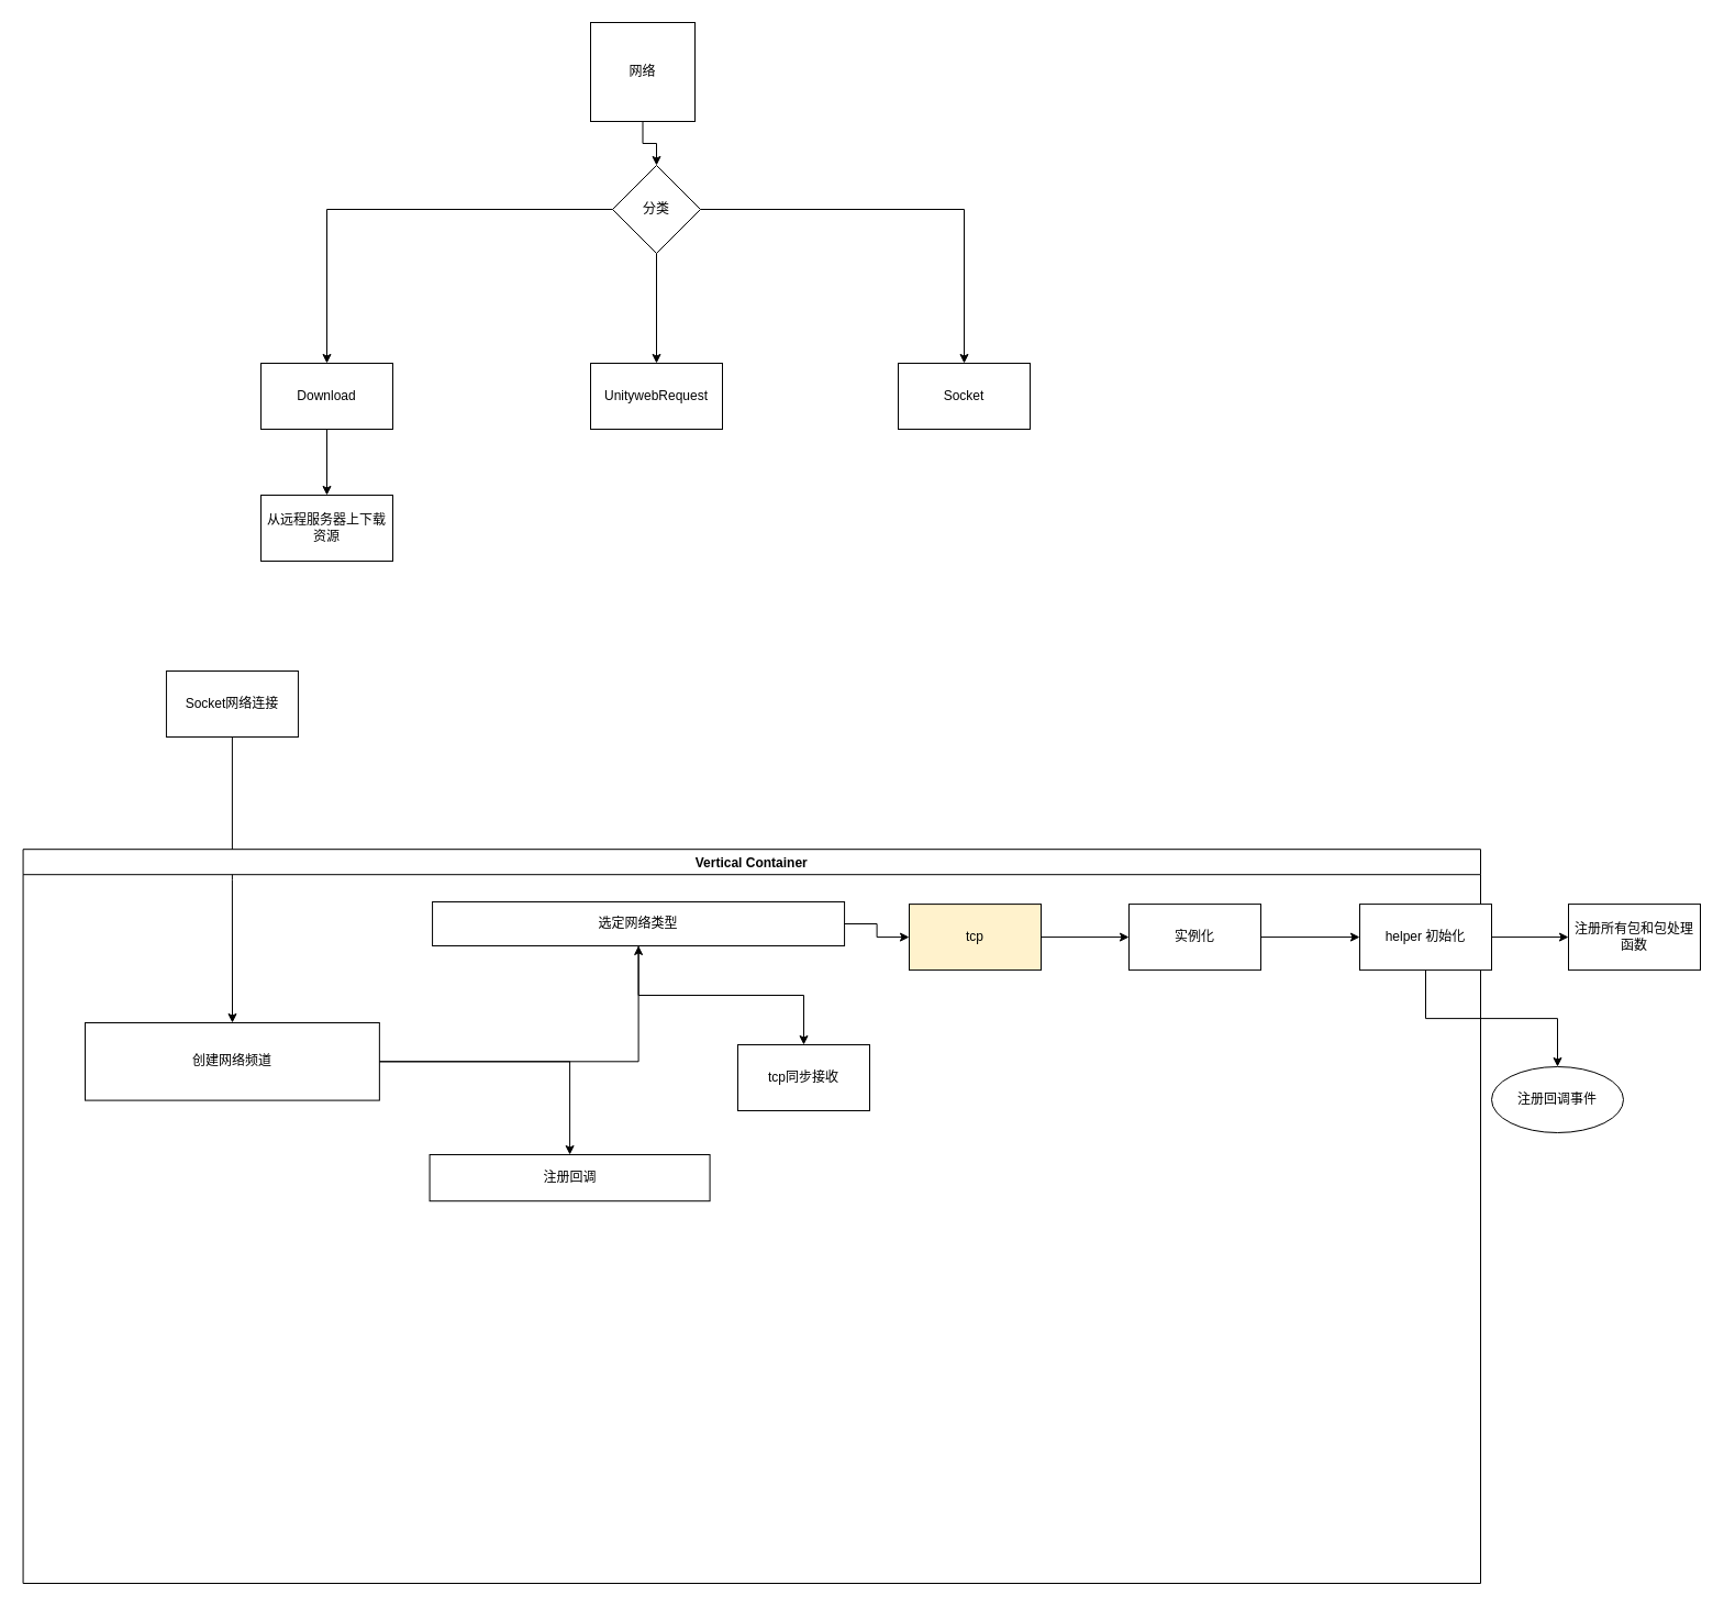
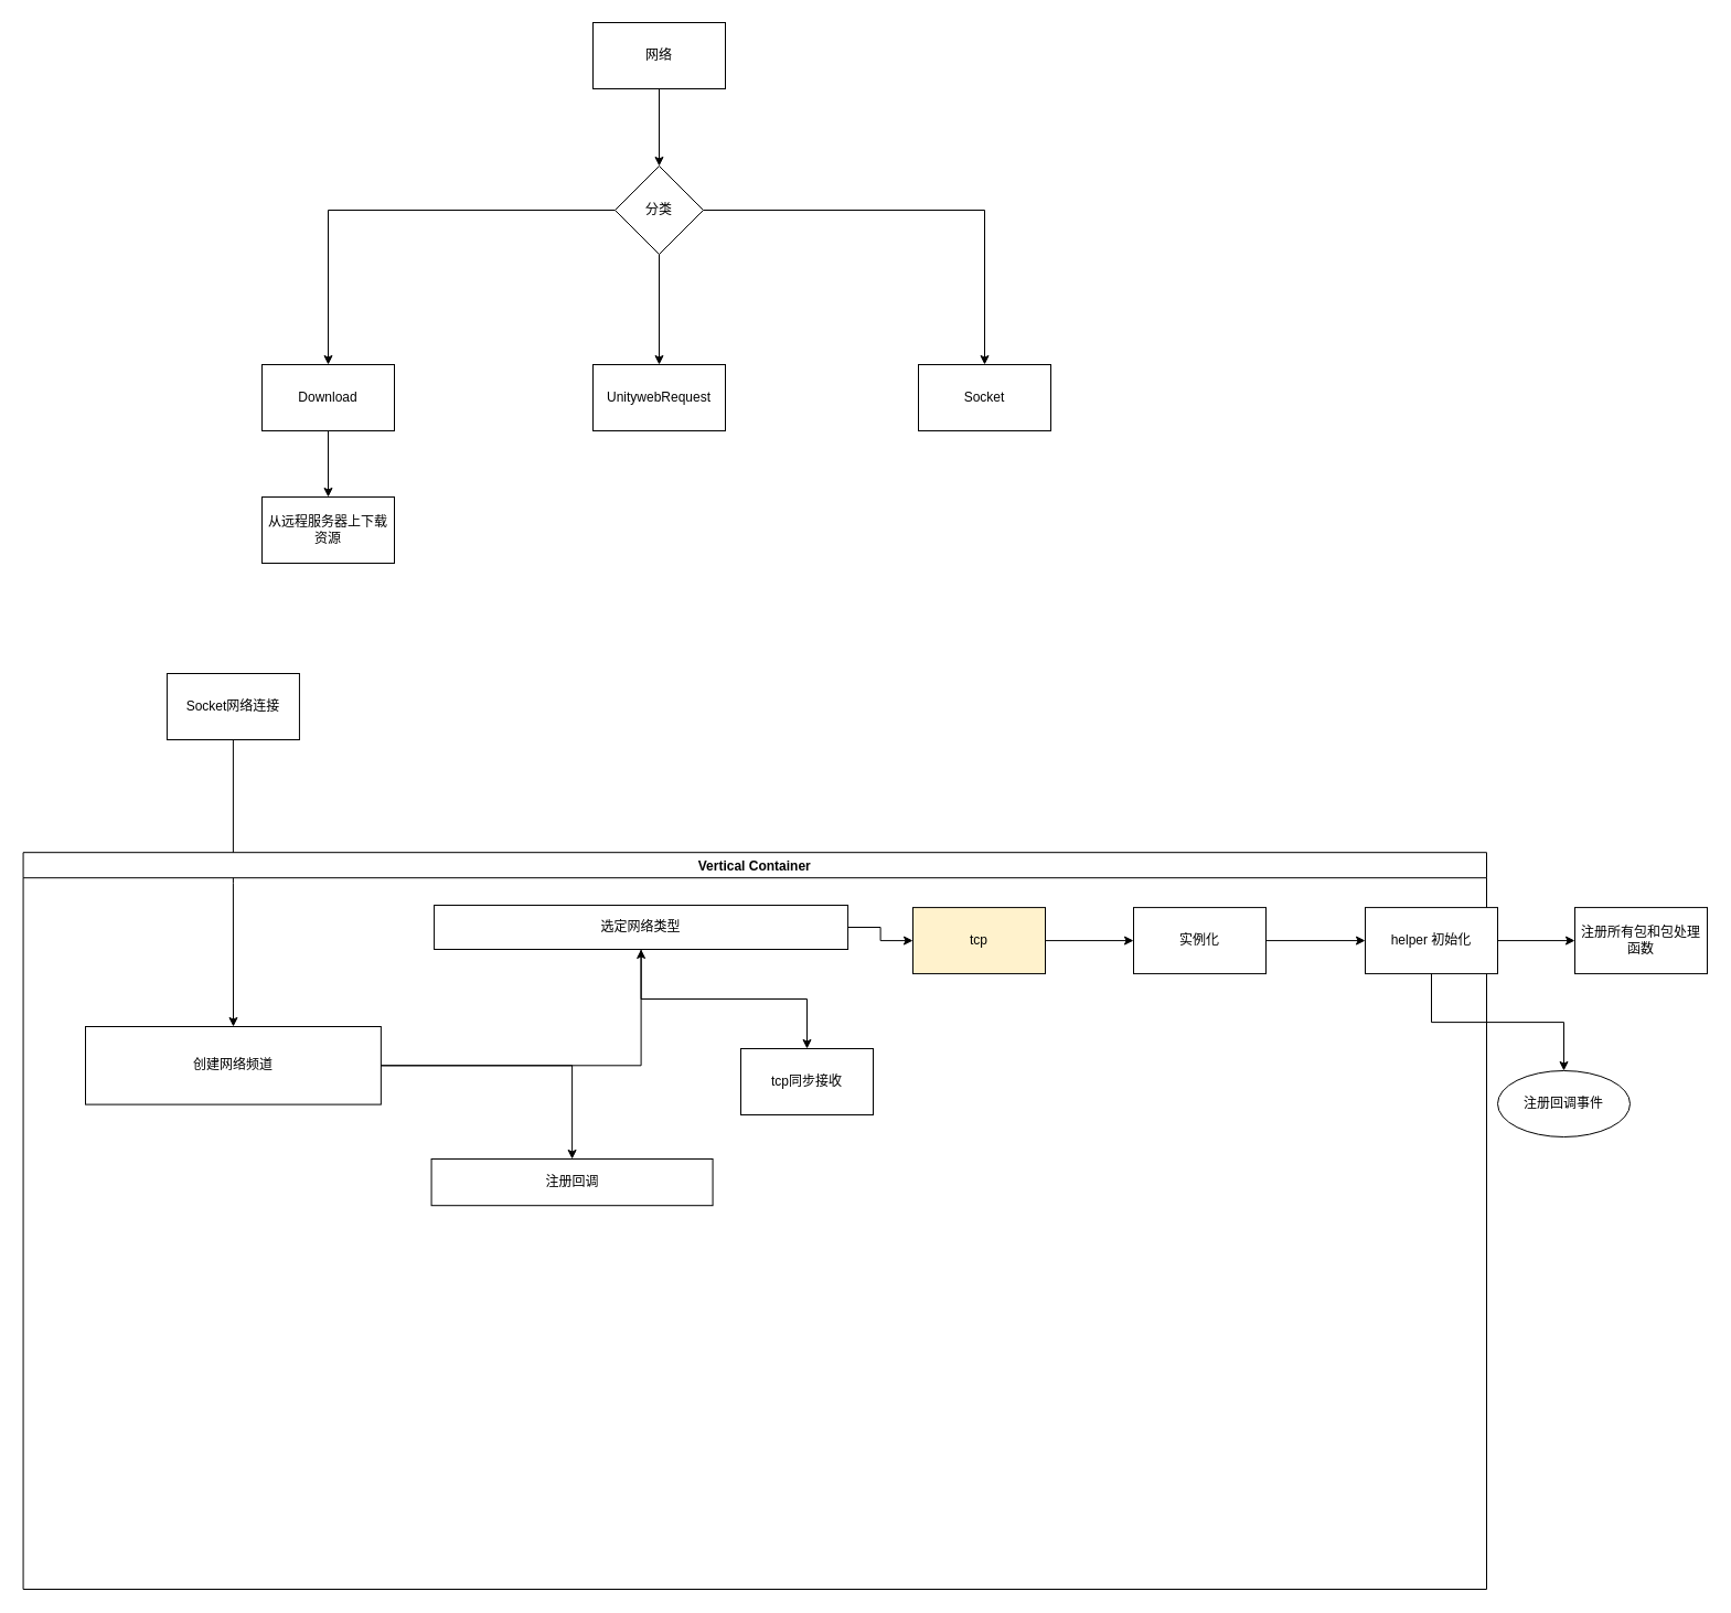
- <mxCell id="3" value="网络" style="whiteSpace=wrap;html=1;" parent="1" vertex="1"><mxGeometry x="537" y="20" width="95" height="90" as="geometry" /></mxCell>
+ <mxCell id="3" value="网络" style="whiteSpace=wrap;html=1;" parent="1" vertex="1"><mxGeometry x="537" y="20" width="120" height="60" as="geometry" /></mxCell>
- <mxCell id="11" value="Socket&lt;br&gt;" style="whiteSpace=wrap;html=1;" parent="1" vertex="1"><mxGeometry x="817" y="330" width="120" height="60" as="geometry" /></mxCell>
+ <mxCell id="11" value="Socket&lt;br&gt;" style="whiteSpace=wrap;html=1;" parent="1" vertex="1"><mxGeometry x="832" y="330" width="120" height="60" as="geometry" /></mxCell>
